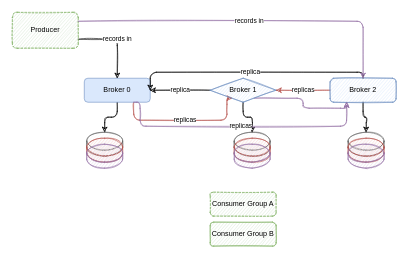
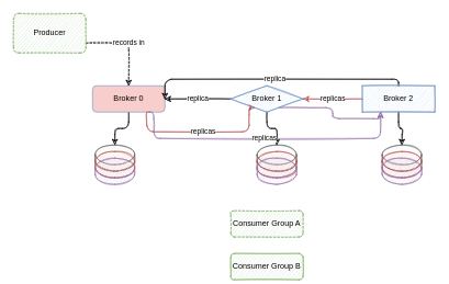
- <mxCell id="18" value="records in" style="edgeStyle=orthogonalEdgeStyle;sketch=1;html=1;exitX=1;exitY=0.25;exitDx=0;exitDy=0;entryX=0.5;entryY=0;entryDx=0;entryDy=0;fillColor=#e1d5e7;strokeColor=#9673a6;" edge="1" parent="1" source="3" target="14"><mxGeometry relative="1" as="geometry"><mxPoint x="140" y="70" as="sourcePoint" /><mxPoint x="415" y="140" as="targetPoint" /></mxGeometry></mxCell>
- <mxCell id="2" value="records in" style="edgeStyle=orthogonalEdgeStyle;sketch=1;html=1;exitX=1;exitY=0.75;exitDx=0;exitDy=0;" edge="1" parent="1" source="3" target="6"><mxGeometry relative="1" as="geometry" /></mxCell>
+ <mxCell id="2" value="records in" style="edgeStyle=orthogonalEdgeStyle;sketch=1;html=1;exitX=1;exitY=0.75;exitDx=0;exitDy=0;dashed=1;" edge="1" parent="1" source="3" target="6"><mxGeometry relative="1" as="geometry" /></mxCell>
- <mxCell id="6" value="Broker 0" style="rounded=1;whiteSpace=wrap;html=1;fillColor=#dae8fc;strokeColor=#6c8ebf;sketch=0;" vertex="1" parent="1"><mxGeometry x="140" y="130" width="110" height="40" as="geometry" /></mxCell>
+ <mxCell id="6" value="Broker 0" style="rounded=1;whiteSpace=wrap;html=1;fillColor=#f8cecc;strokeColor=#6c8ebf;sketch=0;" vertex="1" parent="1"><mxGeometry x="140" y="130" width="110" height="40" as="geometry" /></mxCell>
- <mxCell id="14" value="Broker 2" style="rounded=1;whiteSpace=wrap;html=1;fillColor=#dae8fc;strokeColor=#6c8ebf;sketch=1;" vertex="1" parent="1"><mxGeometry x="550" y="130" width="110" height="40" as="geometry" /></mxCell>
+ <mxCell id="14" value="Broker 2" style="whiteSpace=wrap;html=1;fillColor=#dae8fc;strokeColor=#6c8ebf;sketch=1;rounded=0;" vertex="1" parent="1"><mxGeometry x="550" y="130" width="110" height="40" as="geometry" /></mxCell>
- <mxCell id="17" value="Consumer Group B" style="rounded=1;whiteSpace=wrap;html=1;fillColor=#d5e8d4;strokeColor=#82b366;sketch=1;" vertex="1" parent="1"><mxGeometry x="350" y="370" width="110" height="40" as="geometry" /></mxCell>
+ <mxCell id="17" value="Consumer Group B" style="rounded=1;whiteSpace=wrap;html=1;fillColor=#d5e8d4;strokeColor=#82b366;sketch=1;" vertex="1" parent="1"><mxGeometry x="350" y="385" width="110" height="40" as="geometry" /></mxCell>
